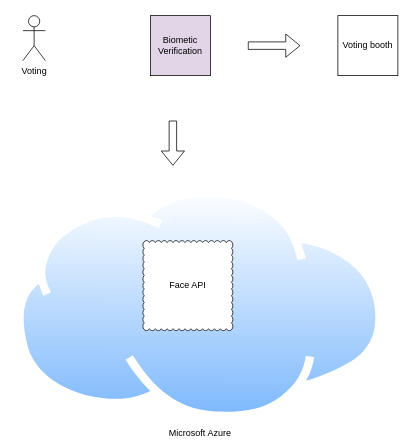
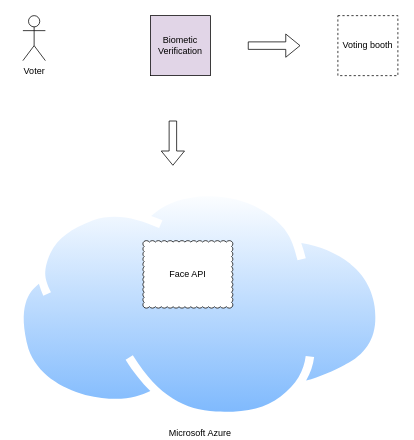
- <mxCell id="3" value="Voting booth&lt;br&gt;" style="whiteSpace=wrap;html=1;aspect=fixed;" vertex="1" parent="1"><mxGeometry x="450" y="20" width="80" height="80" as="geometry" /></mxCell>
+ <mxCell id="3" value="Voting booth&lt;br&gt;" style="whiteSpace=wrap;html=1;aspect=fixed;dashed=1;" vertex="1" parent="1"><mxGeometry x="450" y="20" width="80" height="80" as="geometry" /></mxCell>
- <mxCell id="2" value="Voting&lt;br&gt;" style="shape=umlActor;verticalLabelPosition=bottom;verticalAlign=top;html=1;outlineConnect=0;" vertex="1" parent="1"><mxGeometry x="30" y="20" width="30" height="60" as="geometry" /></mxCell>
+ <mxCell id="2" value="Voter&lt;br&gt;" style="shape=umlActor;verticalLabelPosition=bottom;verticalAlign=top;html=1;outlineConnect=0;" vertex="1" parent="1"><mxGeometry x="30" y="20" width="30" height="60" as="geometry" /></mxCell>
- <mxCell id="6" value="Face API" style="whiteSpace=wrap;html=1;shape=mxgraph.basic.cloud_rect" vertex="1" parent="1"><mxGeometry x="190" y="320" width="120" height="120" as="geometry" /></mxCell>
+ <mxCell id="6" value="Face API" style="whiteSpace=wrap;html=1;shape=mxgraph.basic.cloud_rect" vertex="1" parent="1"><mxGeometry x="190" y="320" width="120" height="90" as="geometry" /></mxCell>
